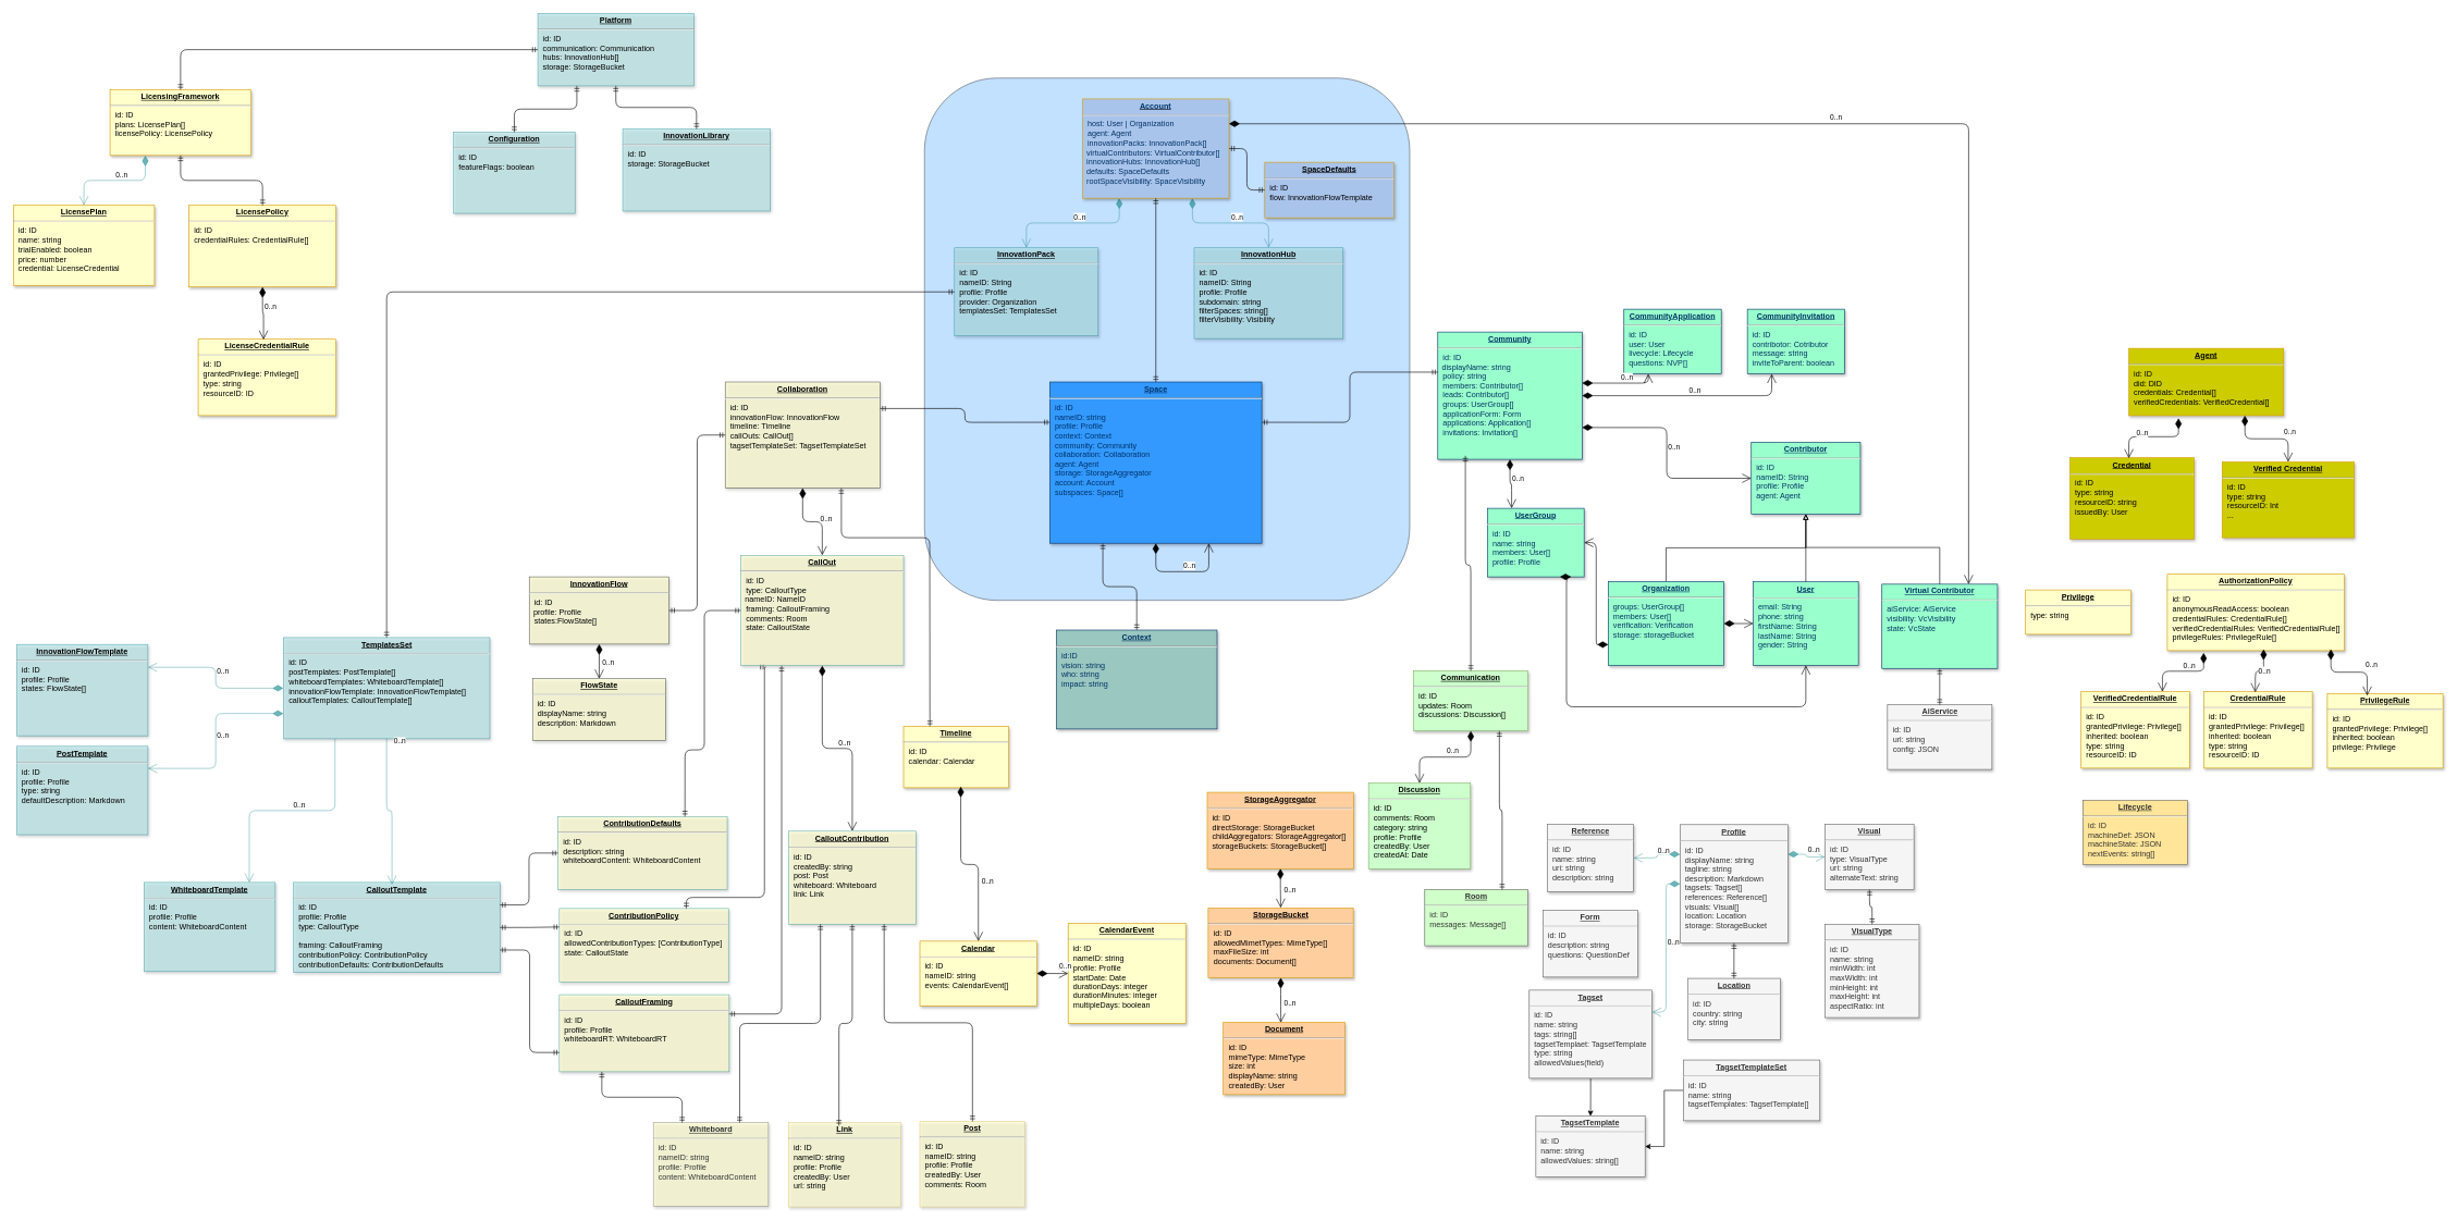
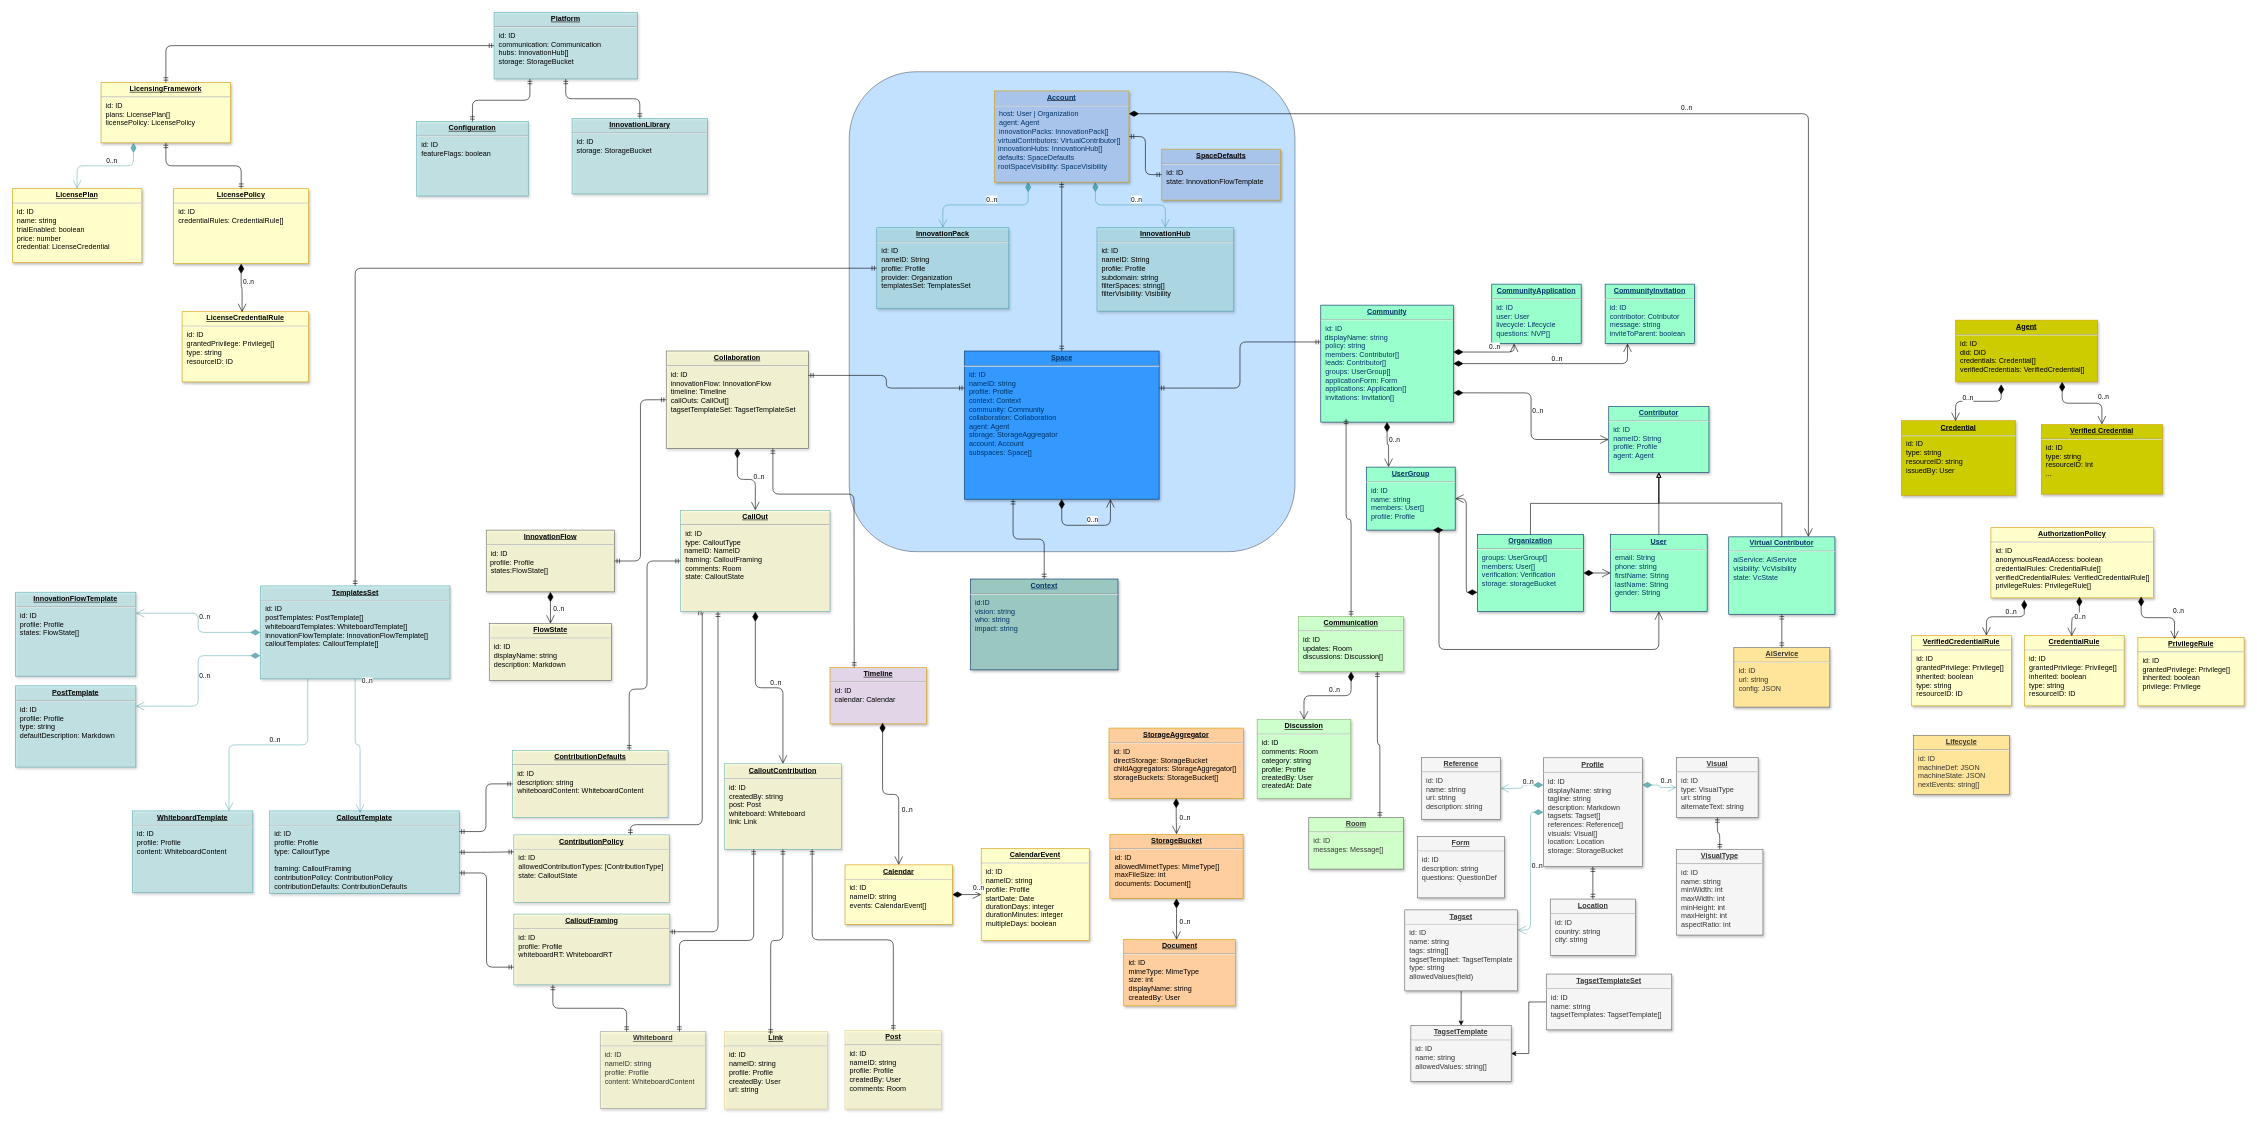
- <mxCell id="104" value="&lt;p style=&quot;margin: 0px ; margin-top: 4px ; text-align: center ; text-decoration: underline&quot;&gt;&lt;b&gt;SpaceDefaults&lt;/b&gt;&lt;/p&gt;&lt;hr&gt;&lt;p style=&quot;margin: 0px ; margin-left: 8px&quot;&gt;id: ID&lt;/p&gt;&lt;p style=&quot;margin: 0px ; margin-left: 8px&quot;&gt;&lt;span&gt;flow: InnovationFlowTemplate&lt;/span&gt;&lt;/p&gt;" style="verticalAlign=top;align=left;overflow=fill;fontSize=12;fontFamily=Helvetica;html=1;strokeColor=#d79b00;shadow=1;fillColor=#A9C4EB;" parent="1" vertex="1"><mxGeometry x="1936" y="248" width="198" height="85" as="geometry" /></mxCell>
+ <mxCell id="104" value="&lt;p style=&quot;margin: 0px ; margin-top: 4px ; text-align: center ; text-decoration: underline&quot;&gt;&lt;b&gt;SpaceDefaults&lt;/b&gt;&lt;/p&gt;&lt;hr&gt;&lt;p style=&quot;margin: 0px ; margin-left: 8px&quot;&gt;id: ID&lt;/p&gt;&lt;p style=&quot;margin: 0px ; margin-left: 8px&quot;&gt;&lt;span&gt;state: InnovationFlowTemplate&lt;/span&gt;&lt;/p&gt;" style="verticalAlign=top;align=left;overflow=fill;fontSize=12;fontFamily=Helvetica;html=1;strokeColor=#d79b00;shadow=1;fillColor=#A9C4EB;" parent="1" vertex="1"><mxGeometry x="1936" y="248" width="198" height="85" as="geometry" /></mxCell>
- <mxCell id="28" value="&lt;p style=&quot;margin: 0px ; margin-top: 4px ; text-align: center ; text-decoration: underline&quot;&gt;&lt;b&gt;Privilege&lt;/b&gt;&lt;/p&gt;&lt;hr&gt;&lt;p style=&quot;margin: 0px ; margin-left: 8px&quot;&gt;&lt;span style=&quot;background-color: initial;&quot;&gt;type: string&lt;/span&gt;&lt;br&gt;&lt;/p&gt;" style="verticalAlign=top;align=left;overflow=fill;fontSize=12;fontFamily=Helvetica;html=1;strokeColor=#d79b00;shadow=1;fillColor=#FFFFCC;" parent="1" vertex="1"><mxGeometry x="3101" y="903" width="161" height="68" as="geometry" /></mxCell>
- <mxCell id="122" value="&lt;p style=&quot;margin: 0px ; margin-top: 4px ; text-align: center ; text-decoration: underline&quot;&gt;&lt;b&gt;AiService&lt;/b&gt;&lt;/p&gt;&lt;hr&gt;&lt;p style=&quot;margin: 0px ; margin-left: 8px&quot;&gt;id: ID&lt;/p&gt;&lt;p style=&quot;margin: 0px ; margin-left: 8px&quot;&gt;url: string&lt;/p&gt;&lt;p style=&quot;margin: 0px ; margin-left: 8px&quot;&gt;config: JSON&amp;nbsp;&lt;/p&gt;" style="verticalAlign=top;align=left;overflow=fill;fontSize=12;fontFamily=Helvetica;html=1;strokeColor=#666666;shadow=1;fillColor=#f5f5f5;fontColor=#333333;" vertex="1" parent="1"><mxGeometry x="2889.5" y="1079" width="160" height="99" as="geometry" /></mxCell>
+ <mxCell id="122" value="&lt;p style=&quot;margin: 0px ; margin-top: 4px ; text-align: center ; text-decoration: underline&quot;&gt;&lt;b&gt;AiService&lt;/b&gt;&lt;/p&gt;&lt;hr&gt;&lt;p style=&quot;margin: 0px ; margin-left: 8px&quot;&gt;id: ID&lt;/p&gt;&lt;p style=&quot;margin: 0px ; margin-left: 8px&quot;&gt;url: string&lt;/p&gt;&lt;p style=&quot;margin: 0px ; margin-left: 8px&quot;&gt;config: JSON&amp;nbsp;&lt;/p&gt;" style="verticalAlign=top;align=left;overflow=fill;fontSize=12;fontFamily=Helvetica;html=1;strokeColor=#666666;shadow=1;fillColor=#FFE599;fontColor=#333333;" vertex="1" parent="1"><mxGeometry x="2889.5" y="1079" width="160" height="99" as="geometry" /></mxCell>
- <mxCell id="57" value="&lt;p style=&quot;margin: 0px ; margin-top: 4px ; text-align: center ; text-decoration: underline&quot;&gt;&lt;b&gt;Timeline&lt;/b&gt;&lt;/p&gt;&lt;hr&gt;&lt;p style=&quot;margin: 0px ; margin-left: 8px&quot;&gt;id: ID&lt;/p&gt;&lt;p style=&quot;margin: 0px ; margin-left: 8px&quot;&gt;&lt;span&gt;calendar: Calendar&lt;/span&gt;&lt;/p&gt;&lt;p style=&quot;margin: 0px ; margin-left: 8px&quot;&gt;&lt;br&gt;&lt;/p&gt;" style="verticalAlign=top;align=left;overflow=fill;fontSize=12;fontFamily=Helvetica;html=1;strokeColor=#d79b00;shadow=1;fillColor=#FFFFCC;" parent="1" vertex="1"><mxGeometry x="1383" y="1112" width="161" height="94" as="geometry" /></mxCell>
+ <mxCell id="57" value="&lt;p style=&quot;margin: 0px ; margin-top: 4px ; text-align: center ; text-decoration: underline&quot;&gt;&lt;b&gt;Timeline&lt;/b&gt;&lt;/p&gt;&lt;hr&gt;&lt;p style=&quot;margin: 0px ; margin-left: 8px&quot;&gt;id: ID&lt;/p&gt;&lt;p style=&quot;margin: 0px ; margin-left: 8px&quot;&gt;&lt;span&gt;calendar: Calendar&lt;/span&gt;&lt;/p&gt;&lt;p style=&quot;margin: 0px ; margin-left: 8px&quot;&gt;&lt;br&gt;&lt;/p&gt;" style="verticalAlign=top;align=left;overflow=fill;fontSize=12;fontFamily=Helvetica;html=1;strokeColor=#d79b00;shadow=1;fillColor=#e1d5e7;" parent="1" vertex="1"><mxGeometry x="1383" y="1112" width="161" height="94" as="geometry" /></mxCell>
